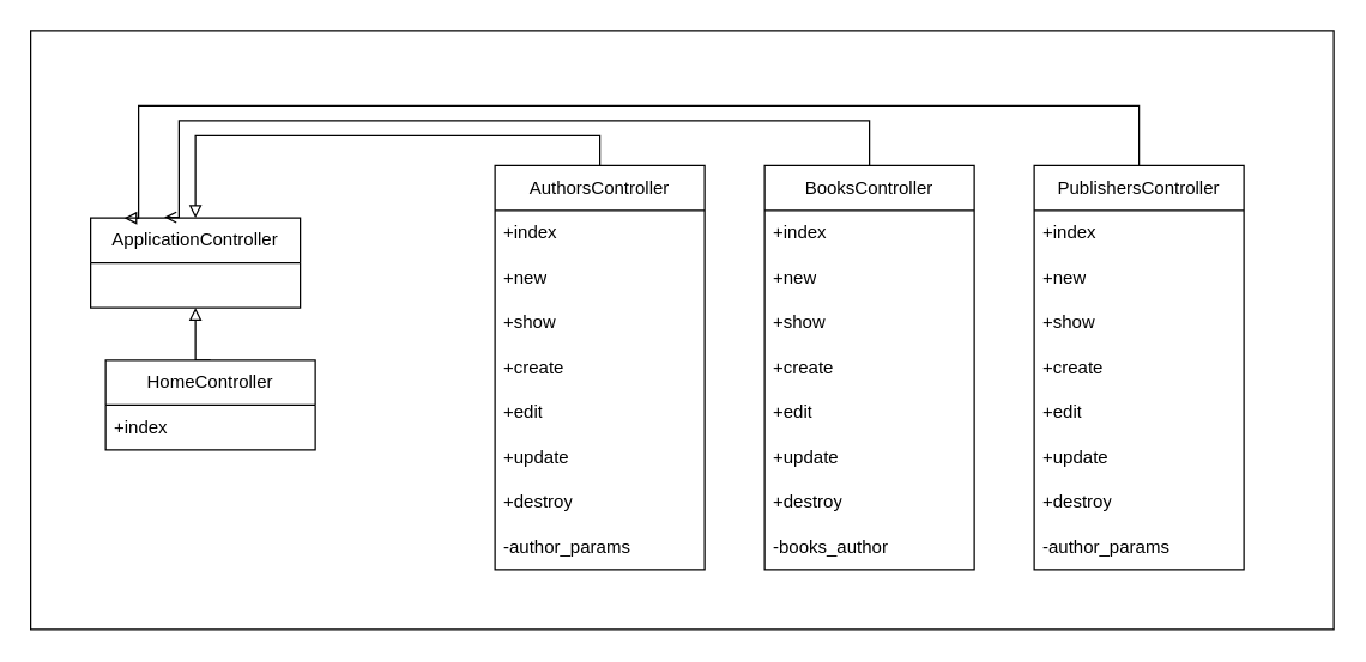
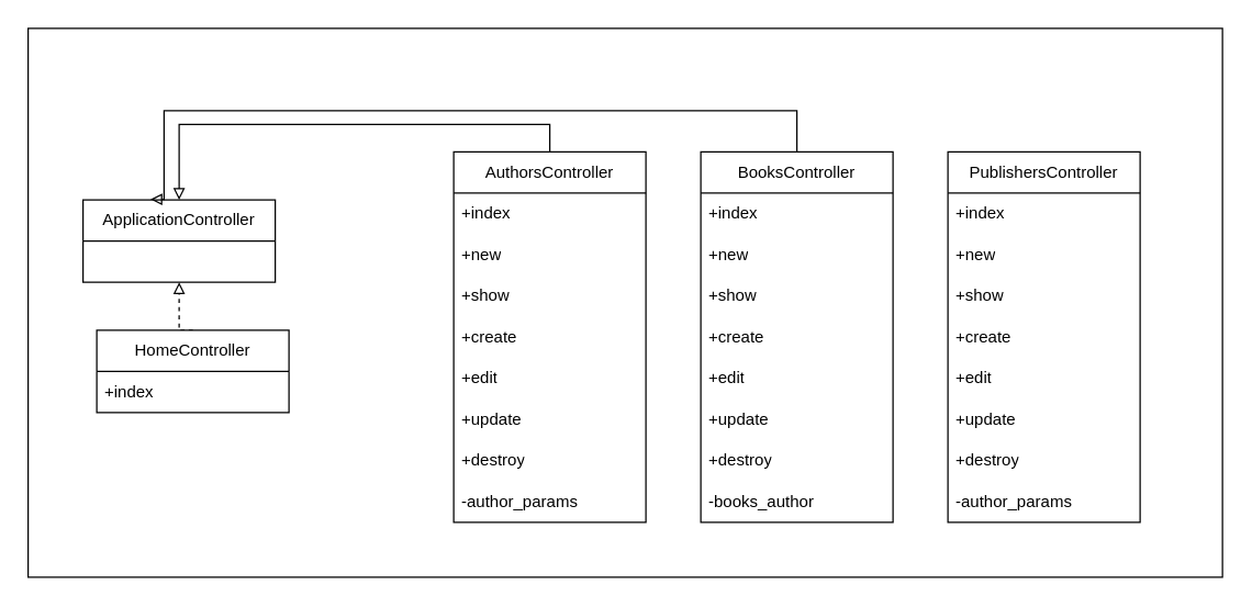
- <mxCell id="36" style="edgeStyle=orthogonalEdgeStyle;rounded=0;orthogonalLoop=1;jettySize=auto;html=1;exitX=0.5;exitY=0;exitDx=0;exitDy=0;entryX=0.16;entryY=0.002;entryDx=0;entryDy=0;endArrow=block;endFill=0;entryPerimeter=0;" edge="1" parent="1" source="25" target="3"><mxGeometry relative="1" as="geometry"><mxPoint x="560" y="-10" as="sourcePoint" /><mxPoint x="300" y="-10" as="targetPoint" /><Array as="points"><mxPoint x="760" y="70" /><mxPoint x="92" y="70" /></Array></mxGeometry></mxCell>
- <mxCell id="35" style="edgeStyle=orthogonalEdgeStyle;rounded=0;orthogonalLoop=1;jettySize=auto;html=1;exitX=0.5;exitY=0;exitDx=0;exitDy=0;entryX=0.351;entryY=-0.007;entryDx=0;entryDy=0;endArrow=open;endFill=0;entryPerimeter=0;" edge="1" parent="1" source="16" target="3"><mxGeometry relative="1" as="geometry"><mxPoint x="390" y="20" as="sourcePoint" /><mxPoint x="130" y="20" as="targetPoint" /><Array as="points"><mxPoint x="580" y="80" /><mxPoint x="119" y="80" /></Array></mxGeometry></mxCell>
+ <mxCell id="35" style="edgeStyle=orthogonalEdgeStyle;rounded=0;orthogonalLoop=1;jettySize=auto;html=1;exitX=0.5;exitY=0;exitDx=0;exitDy=0;entryX=0.351;entryY=-0.007;entryDx=0;entryDy=0;endArrow=block;endFill=0;entryPerimeter=0;" edge="1" parent="1" source="16" target="3"><mxGeometry relative="1" as="geometry"><mxPoint x="390" y="20" as="sourcePoint" /><mxPoint x="130" y="20" as="targetPoint" /><Array as="points"><mxPoint x="580" y="80" /><mxPoint x="119" y="80" /></Array></mxGeometry></mxCell>
- <mxCell id="4" style="edgeStyle=orthogonalEdgeStyle;rounded=0;orthogonalLoop=1;jettySize=auto;html=1;exitX=0.5;exitY=0;exitDx=0;exitDy=0;entryX=0.5;entryY=1;entryDx=0;entryDy=0;endArrow=block;endFill=0;" edge="1" parent="1" source="5" target="3"><mxGeometry relative="1" as="geometry" /></mxCell>
+ <mxCell id="4" style="edgeStyle=orthogonalEdgeStyle;rounded=0;orthogonalLoop=1;jettySize=auto;html=1;exitX=0.5;exitY=0;exitDx=0;exitDy=0;entryX=0.5;entryY=1;entryDx=0;entryDy=0;endArrow=block;endFill=0;dashed=1;" edge="1" parent="1" source="5" target="3"><mxGeometry relative="1" as="geometry" /></mxCell>
